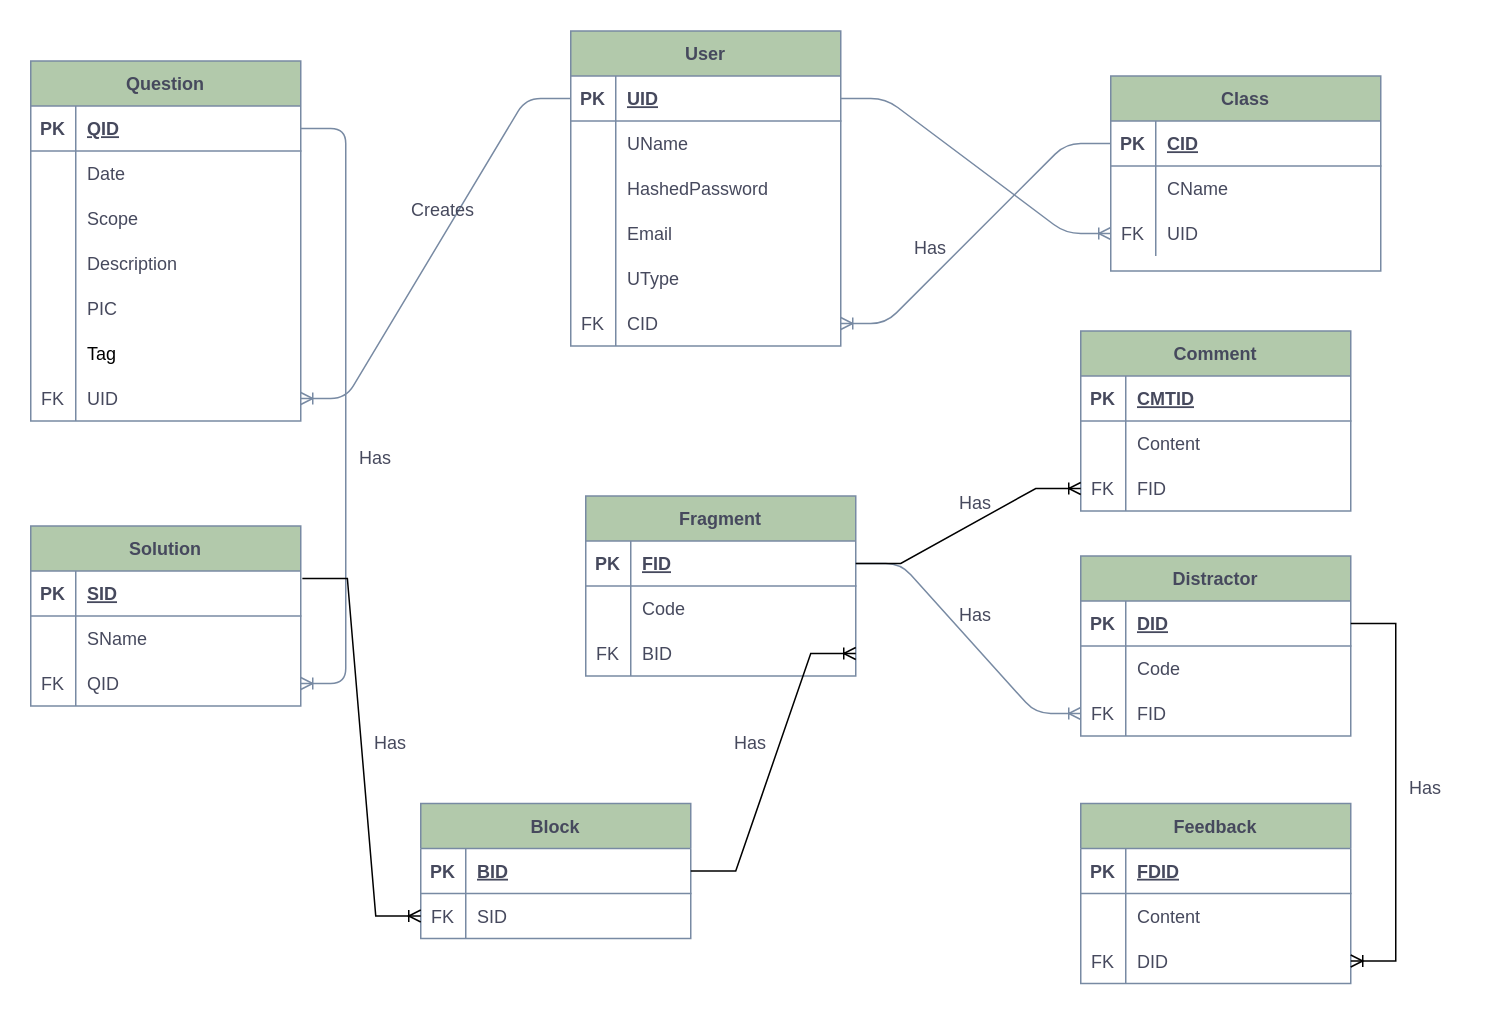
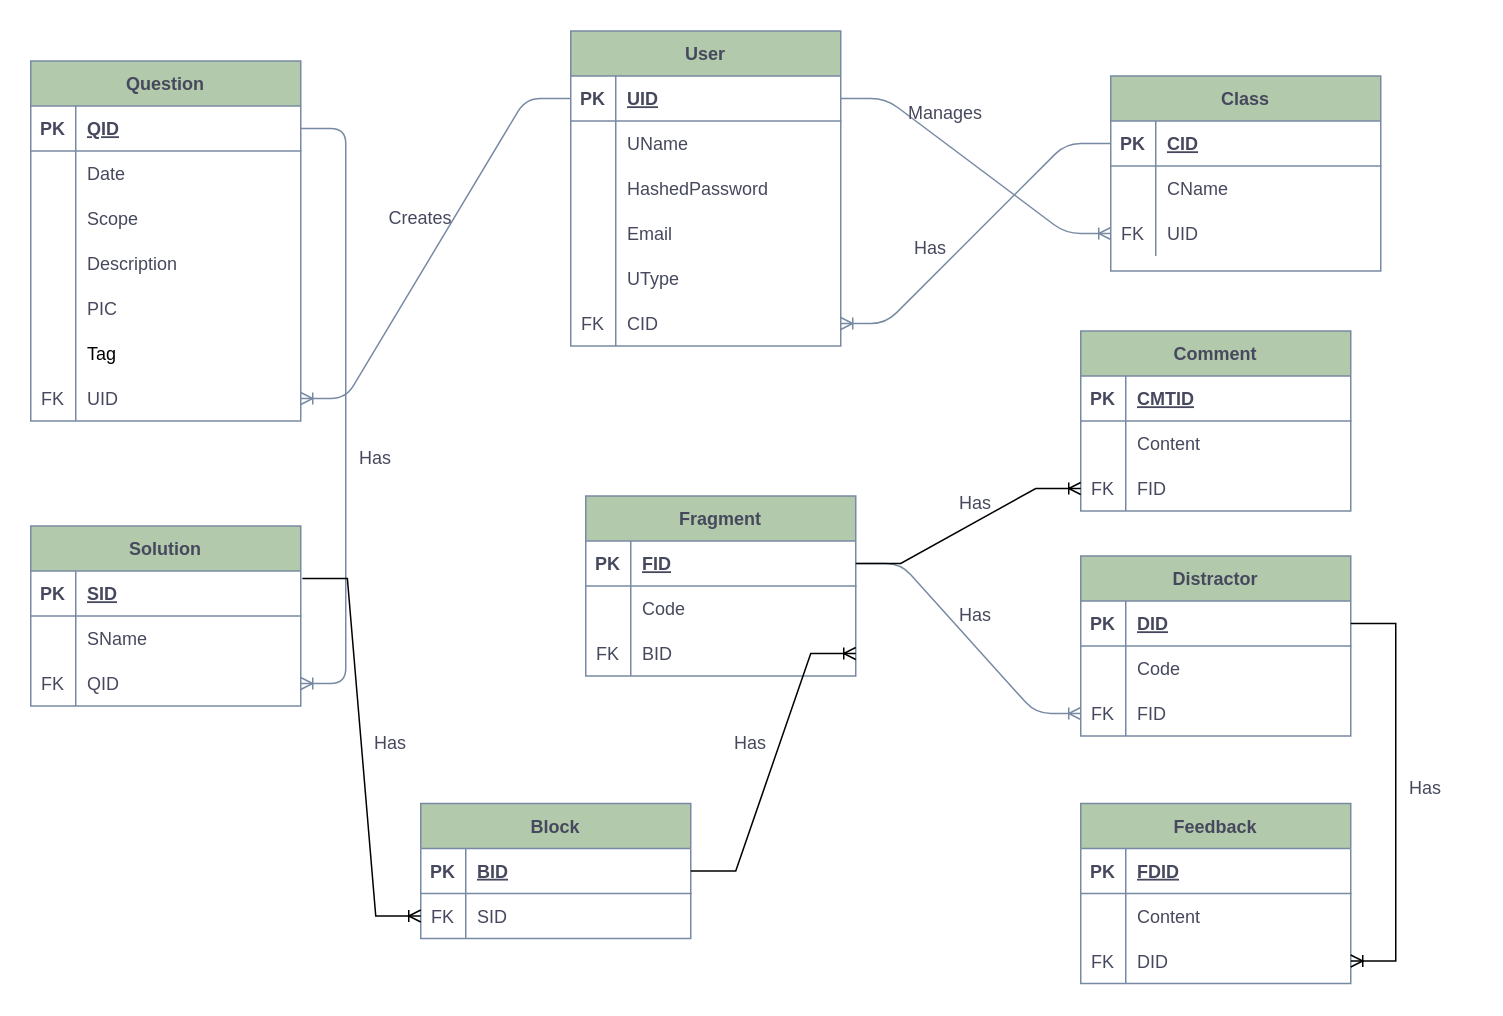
+ <mxCell id="34" value="Manages" style="text;html=1;strokeColor=none;fillColor=none;align=center;verticalAlign=middle;whiteSpace=wrap;rounded=0;sketch=0;fontColor=#46495D;" parent="1" vertex="1"><mxGeometry x="600" y="60" width="60" height="30" as="geometry" /></mxCell>
- <mxCell id="58" value="Creates" style="text;html=1;strokeColor=none;fillColor=none;align=center;verticalAlign=middle;whiteSpace=wrap;rounded=0;sketch=0;fontColor=#46495D;" parent="1" vertex="1"><mxGeometry x="265" y="125" width="60" height="30" as="geometry" /></mxCell>
+ <mxCell id="58" value="Creates" style="text;html=1;strokeColor=none;fillColor=none;align=center;verticalAlign=middle;whiteSpace=wrap;rounded=0;sketch=0;fontColor=#46495D;" parent="1" vertex="1"><mxGeometry x="250" y="130" width="60" height="30" as="geometry" /></mxCell>
